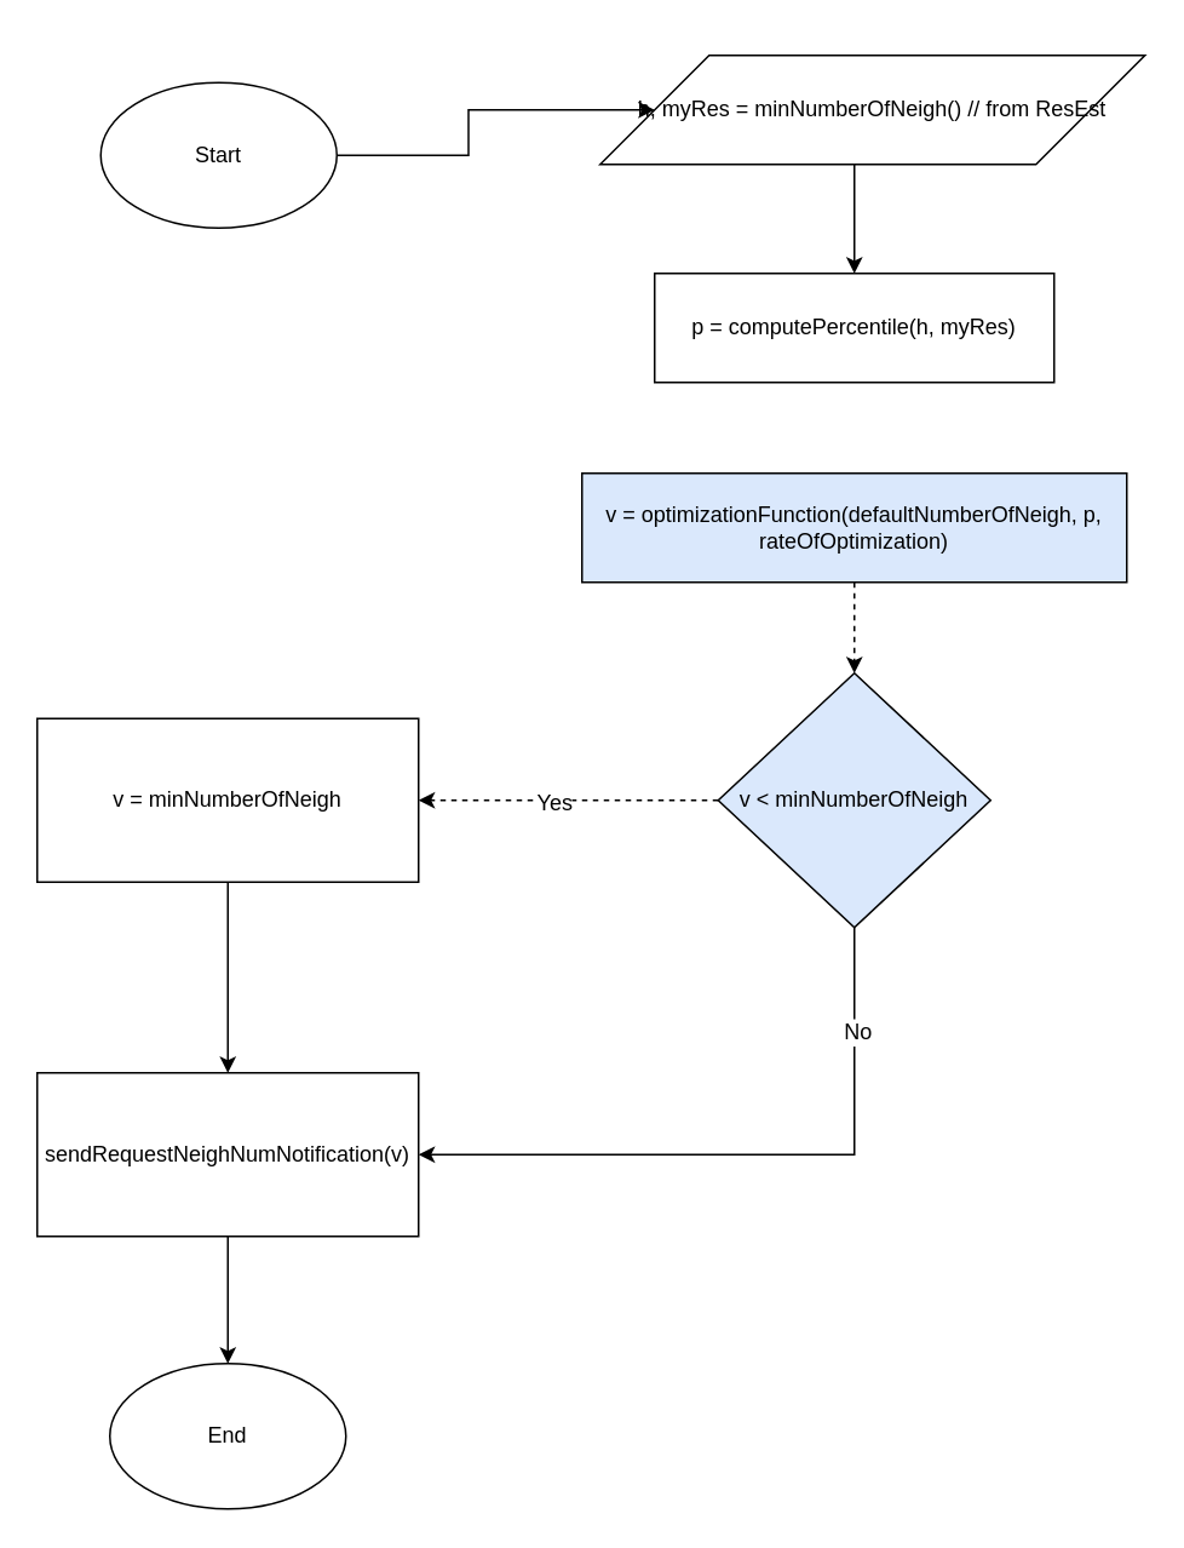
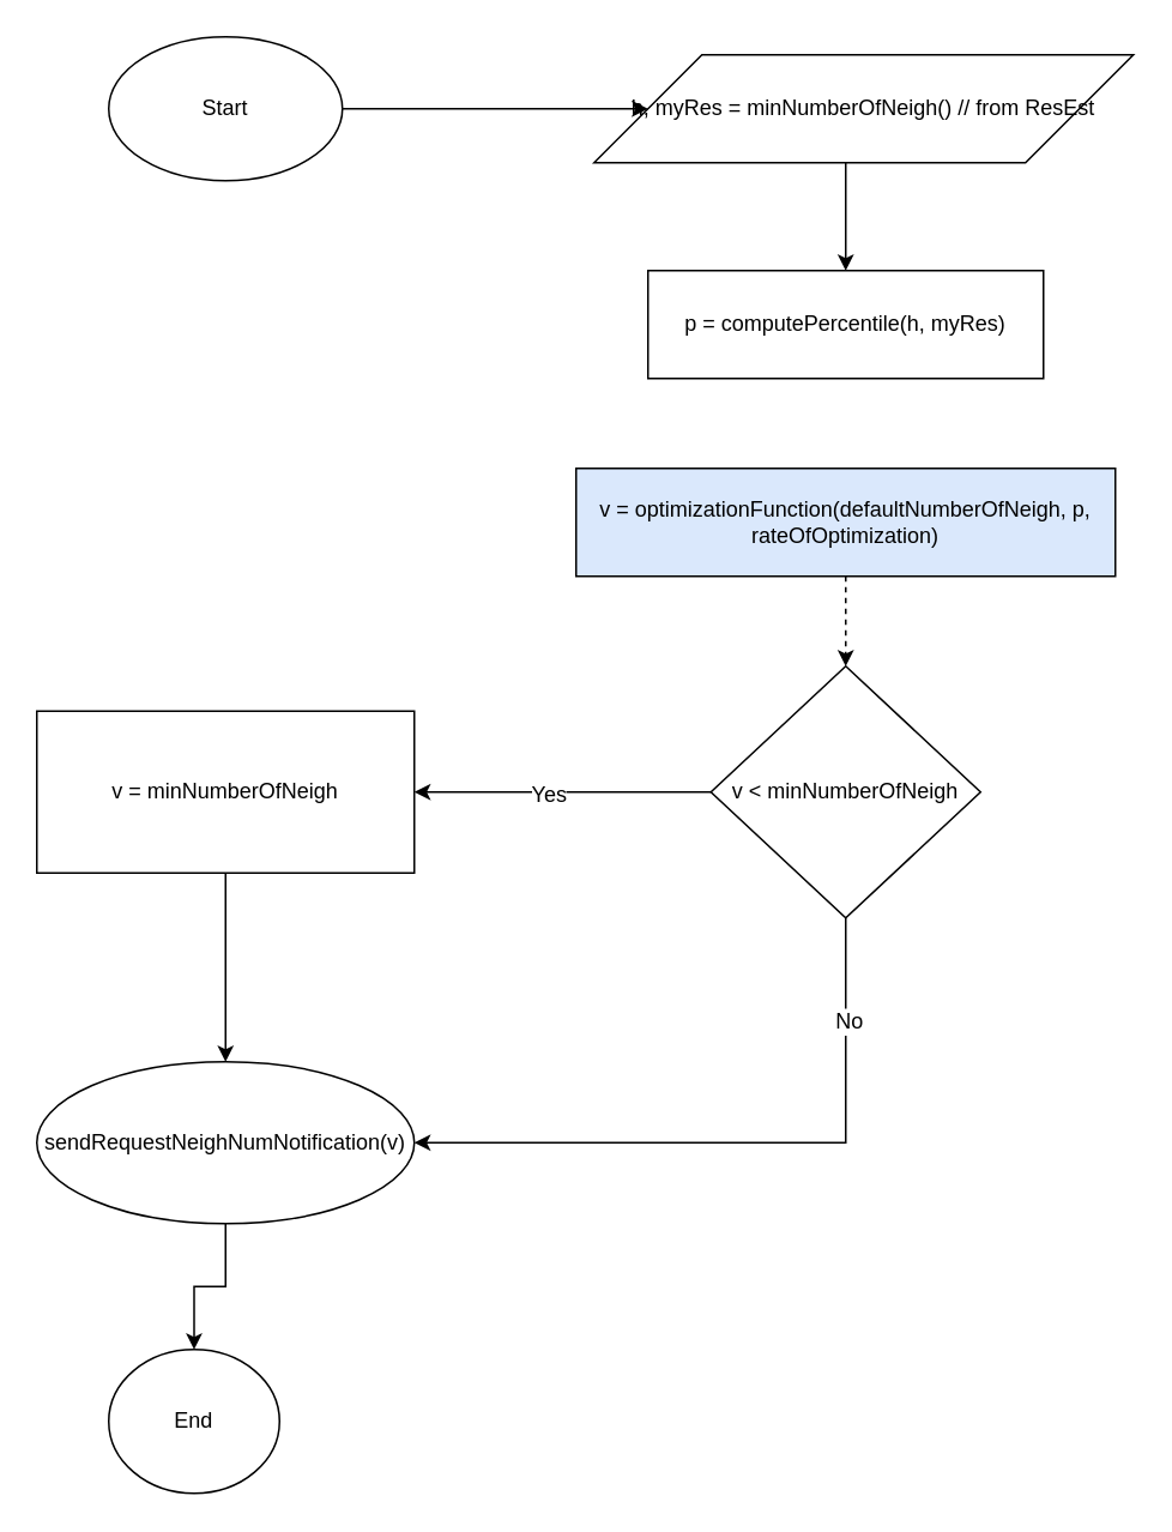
- <mxCell id="3" value="Start" style="ellipse;whiteSpace=wrap;html=1;" parent="1" vertex="1"><mxGeometry x="55" y="45" width="130" height="80" as="geometry" /></mxCell>
+ <mxCell id="3" value="Start" style="ellipse;whiteSpace=wrap;html=1;" parent="1" vertex="1"><mxGeometry x="60" y="20" width="130" height="80" as="geometry" /></mxCell>
- <mxCell id="12" value="" style="edgeStyle=orthogonalEdgeStyle;rounded=0;orthogonalLoop=1;jettySize=auto;html=1;entryX=1;entryY=0.5;entryDx=0;entryDy=0;dashed=1;" edge="1" parent="1" source="16" target="18"><mxGeometry relative="1" as="geometry"><mxPoint x="315" y="440" as="targetPoint" /></mxGeometry></mxCell>
+ <mxCell id="12" value="" style="edgeStyle=orthogonalEdgeStyle;rounded=0;orthogonalLoop=1;jettySize=auto;html=1;entryX=1;entryY=0.5;entryDx=0;entryDy=0;" edge="1" parent="1" source="16" target="18"><mxGeometry relative="1" as="geometry"><mxPoint x="315" y="440" as="targetPoint" /></mxGeometry></mxCell>
- <mxCell id="16" value="v &amp;lt; minNumberOfNeigh" style="rhombus;whiteSpace=wrap;html=1;fillColor=#dae8fc;" vertex="1" parent="1"><mxGeometry x="395" y="370" width="150" height="140" as="geometry" /></mxCell>
+ <mxCell id="16" value="v &amp;lt; minNumberOfNeigh" style="rhombus;whiteSpace=wrap;html=1;" vertex="1" parent="1"><mxGeometry x="395" y="370" width="150" height="140" as="geometry" /></mxCell>
- <mxCell id="7" value="sendRequestNeighNumNotification(v)" style="rounded=0;whiteSpace=wrap;html=1;" parent="1" vertex="1"><mxGeometry x="20" y="590" width="210" height="90" as="geometry" /></mxCell>
+ <mxCell id="7" value="sendRequestNeighNumNotification(v)" style="ellipse;whiteSpace=wrap;html=1;" parent="1" vertex="1"><mxGeometry x="20" y="590" width="210" height="90" as="geometry" /></mxCell>
- <mxCell id="8" value="End" style="ellipse;whiteSpace=wrap;html=1;" parent="1" vertex="1"><mxGeometry x="60" y="750" width="130" height="80" as="geometry" /></mxCell>
+ <mxCell id="8" value="End" style="ellipse;whiteSpace=wrap;html=1;" parent="1" vertex="1"><mxGeometry x="60" y="750" width="95" height="80" as="geometry" /></mxCell>
